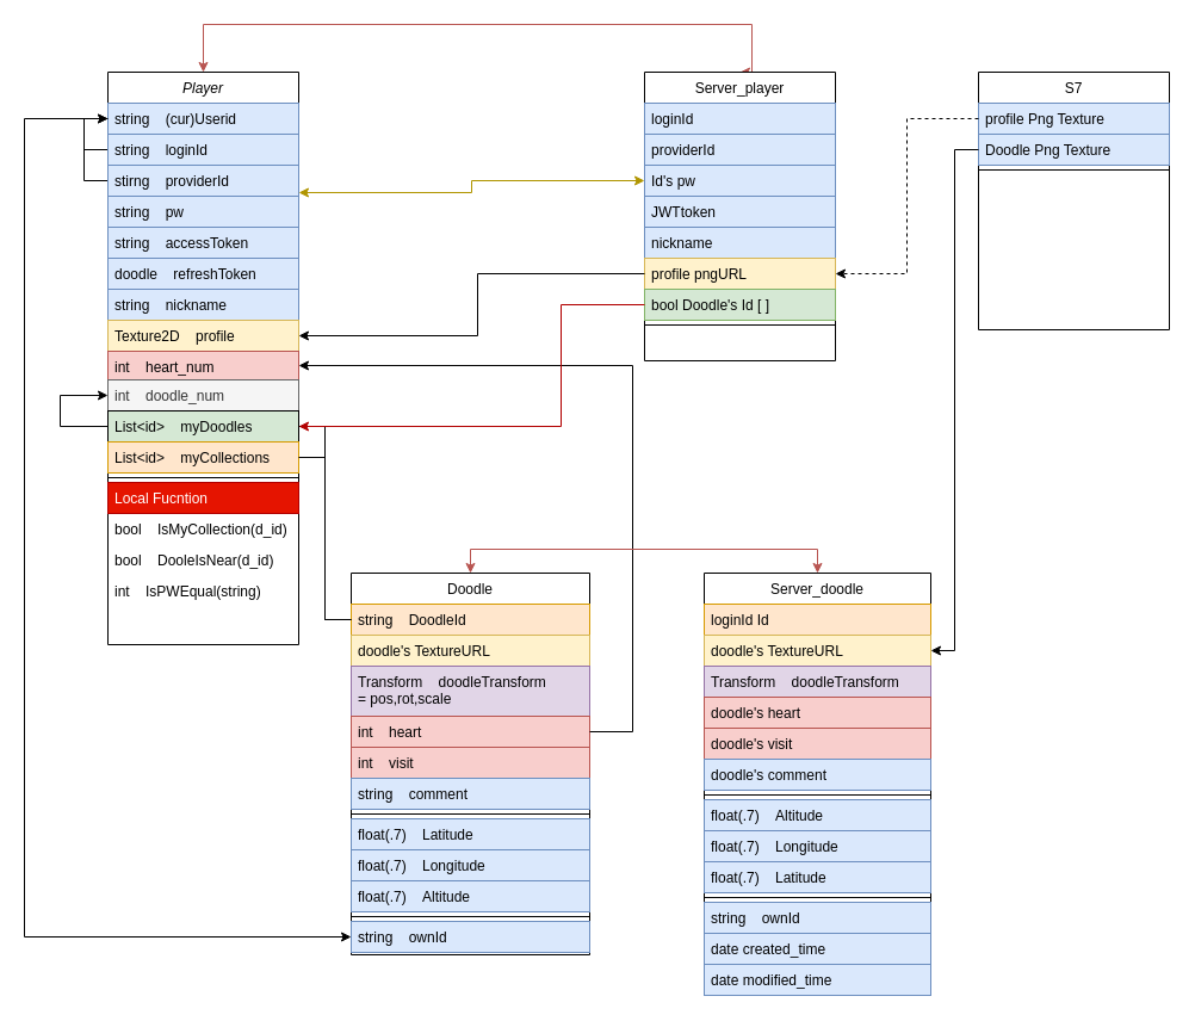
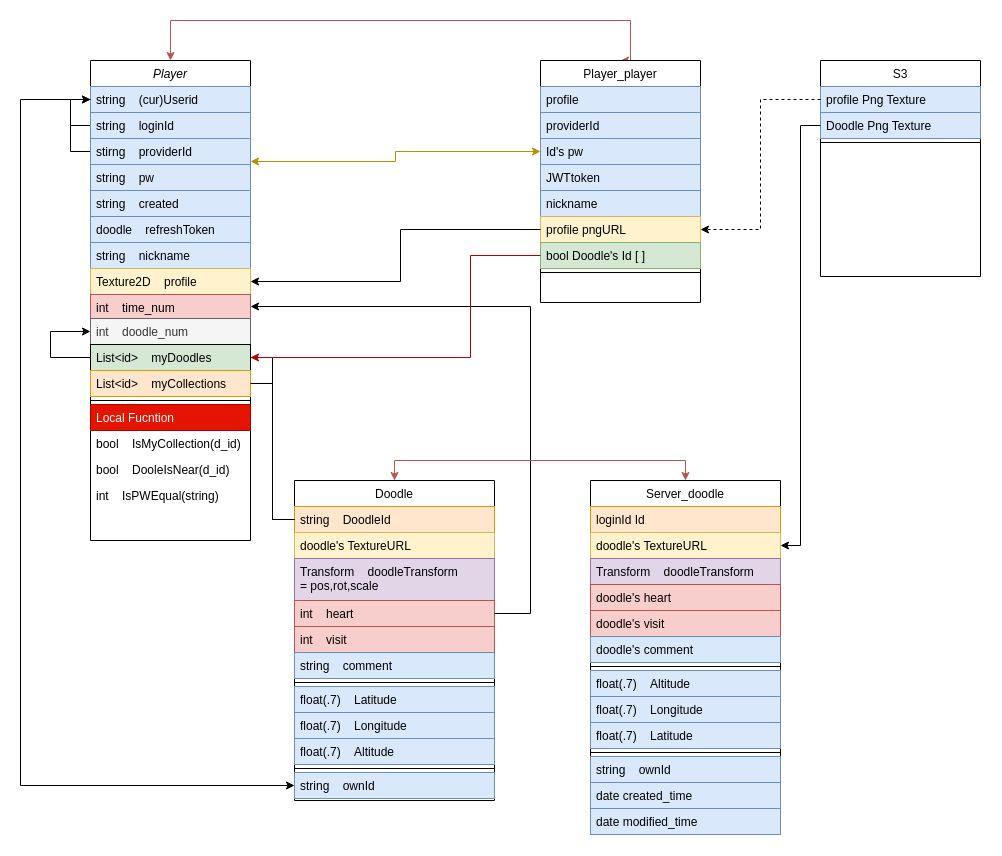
- <mxCell id="37" value="Server_player" style="swimlane;fontStyle=0;align=center;verticalAlign=top;childLayout=stackLayout;horizontal=1;startSize=26;horizontalStack=0;resizeParent=1;resizeLast=0;collapsible=1;marginBottom=0;rounded=0;shadow=0;strokeWidth=1;" parent="1" vertex="1"><mxGeometry x="540" y="60" width="160" height="242" as="geometry"><mxRectangle x="550" y="140" width="160" height="26" as="alternateBounds" /></mxGeometry></mxCell>
+ <mxCell id="37" value="Player_player" style="swimlane;fontStyle=0;align=center;verticalAlign=top;childLayout=stackLayout;horizontal=1;startSize=26;horizontalStack=0;resizeParent=1;resizeLast=0;collapsible=1;marginBottom=0;rounded=0;shadow=0;strokeWidth=1;" parent="1" vertex="1"><mxGeometry x="540" y="60" width="160" height="242" as="geometry"><mxRectangle x="550" y="140" width="160" height="26" as="alternateBounds" /></mxGeometry></mxCell>
- <mxCell id="48" value="S7" style="swimlane;fontStyle=0;align=center;verticalAlign=top;childLayout=stackLayout;horizontal=1;startSize=26;horizontalStack=0;resizeParent=1;resizeLast=0;collapsible=1;marginBottom=0;rounded=0;shadow=0;strokeWidth=1;" parent="1" vertex="1"><mxGeometry x="820" y="60" width="160" height="216" as="geometry"><mxRectangle x="550" y="140" width="160" height="26" as="alternateBounds" /></mxGeometry></mxCell>
+ <mxCell id="48" value="S3" style="swimlane;fontStyle=0;align=center;verticalAlign=top;childLayout=stackLayout;horizontal=1;startSize=26;horizontalStack=0;resizeParent=1;resizeLast=0;collapsible=1;marginBottom=0;rounded=0;shadow=0;strokeWidth=1;" parent="1" vertex="1"><mxGeometry x="820" y="60" width="160" height="216" as="geometry"><mxRectangle x="550" y="140" width="160" height="26" as="alternateBounds" /></mxGeometry></mxCell>
- <mxCell id="38" value="loginId" style="text;align=left;verticalAlign=top;spacingLeft=4;spacingRight=4;overflow=hidden;rotatable=0;points=[[0,0.5],[1,0.5]];portConstraint=eastwest;fillColor=#dae8fc;strokeColor=#6c8ebf;" parent="37" vertex="1"><mxGeometry y="26" width="160" height="26" as="geometry" /></mxCell>
+ <mxCell id="38" value="profile" style="text;align=left;verticalAlign=top;spacingLeft=4;spacingRight=4;overflow=hidden;rotatable=0;points=[[0,0.5],[1,0.5]];portConstraint=eastwest;fillColor=#dae8fc;strokeColor=#6c8ebf;" parent="37" vertex="1"><mxGeometry y="26" width="160" height="26" as="geometry" /></mxCell>
- <mxCell id="9" value="string    accessToken" style="text;align=left;verticalAlign=top;spacingLeft=4;spacingRight=4;overflow=hidden;rotatable=0;points=[[0,0.5],[1,0.5]];portConstraint=eastwest;rounded=0;shadow=0;html=0;strokeColor=#6c8ebf;fillColor=#dae8fc;" parent="2" vertex="1"><mxGeometry y="130" width="160" height="26" as="geometry" /></mxCell>
+ <mxCell id="9" value="string    created" style="text;align=left;verticalAlign=top;spacingLeft=4;spacingRight=4;overflow=hidden;rotatable=0;points=[[0,0.5],[1,0.5]];portConstraint=eastwest;rounded=0;shadow=0;html=0;strokeColor=#6c8ebf;fillColor=#dae8fc;" parent="2" vertex="1"><mxGeometry y="130" width="160" height="26" as="geometry" /></mxCell>
- <mxCell id="13" value="int    heart_num" style="text;align=left;verticalAlign=top;spacingLeft=4;spacingRight=4;overflow=hidden;rotatable=0;points=[[0,0.5],[1,0.5]];portConstraint=eastwest;rounded=0;shadow=0;html=0;strokeColor=#b85450;fillColor=#f8cecc;" parent="2" vertex="1"><mxGeometry y="234" width="160" height="24" as="geometry" /></mxCell>
+ <mxCell id="13" value="int    time_num" style="text;align=left;verticalAlign=top;spacingLeft=4;spacingRight=4;overflow=hidden;rotatable=0;points=[[0,0.5],[1,0.5]];portConstraint=eastwest;rounded=0;shadow=0;html=0;strokeColor=#b85450;fillColor=#f8cecc;" parent="2" vertex="1"><mxGeometry y="234" width="160" height="24" as="geometry" /></mxCell>
